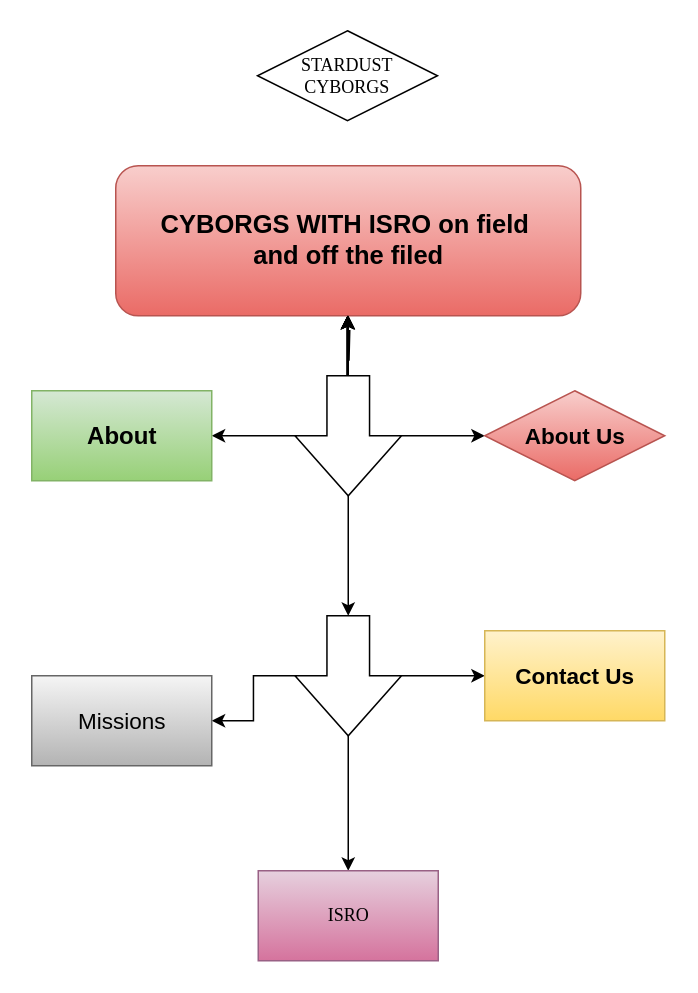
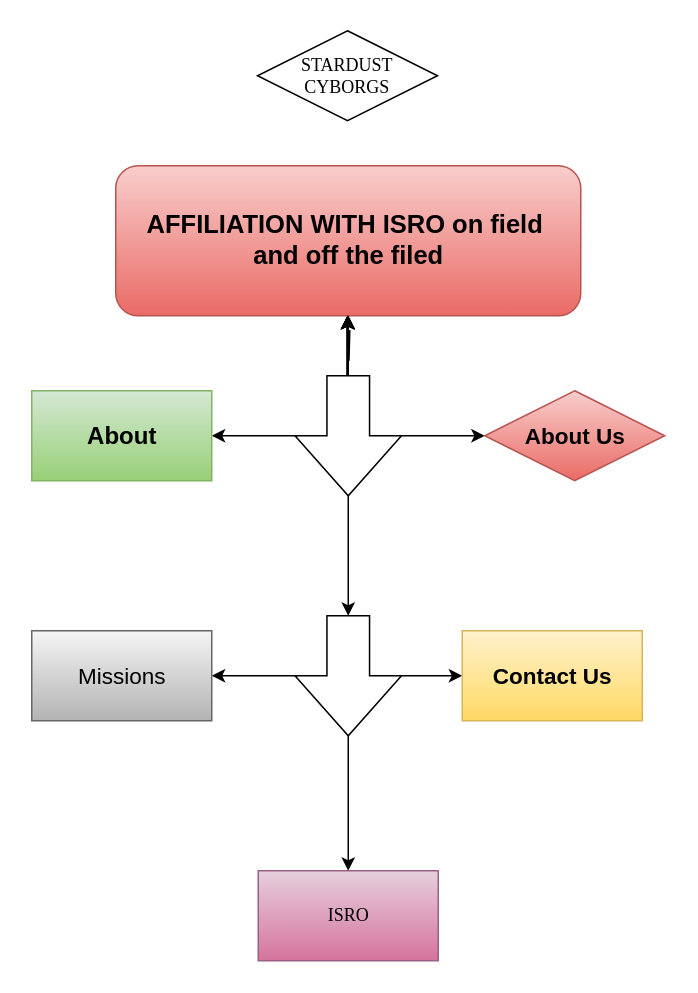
- <mxCell id="3" value="&lt;b&gt;&lt;font style=&quot;font-size: 17px;&quot;&gt;CYBORGS WITH ISRO on field&amp;nbsp;&lt;/font&gt;&lt;/b&gt;&lt;div&gt;&lt;b&gt;&lt;font style=&quot;font-size: 17px;&quot;&gt;and off the filed&lt;/font&gt;&lt;/b&gt;&lt;/div&gt;" style="whiteSpace=wrap;html=1;rounded=1;fillColor=#f8cecc;strokeColor=#b85450;gradientColor=#ea6b66;" vertex="1" parent="1"><mxGeometry x="76.5" y="110" width="310" height="100" as="geometry" /></mxCell>
+ <mxCell id="3" value="&lt;b&gt;&lt;font style=&quot;font-size: 17px;&quot;&gt;AFFILIATION WITH ISRO on field&amp;nbsp;&lt;/font&gt;&lt;/b&gt;&lt;div&gt;&lt;b&gt;&lt;font style=&quot;font-size: 17px;&quot;&gt;and off the filed&lt;/font&gt;&lt;/b&gt;&lt;/div&gt;" style="whiteSpace=wrap;html=1;rounded=1;fillColor=#f8cecc;strokeColor=#b85450;gradientColor=#ea6b66;" vertex="1" parent="1"><mxGeometry x="76.5" y="110" width="310" height="100" as="geometry" /></mxCell>
- <mxCell id="24" value="Contact Us" style="whiteSpace=wrap;html=1;shadow=0;dashed=0;fontStyle=1;fontSize=15;fillColor=#fff2cc;strokeColor=#d6b656;gradientColor=#ffd966;" vertex="1" parent="1"><mxGeometry x="322.5" y="420" width="120" height="60" as="geometry" /></mxCell>
+ <mxCell id="24" value="Contact Us" style="whiteSpace=wrap;html=1;shadow=0;dashed=0;fontStyle=1;fontSize=15;fillColor=#fff2cc;strokeColor=#d6b656;gradientColor=#ffd966;" vertex="1" parent="1"><mxGeometry x="307.5" y="420" width="120" height="60" as="geometry" /></mxCell>
- <mxCell id="23" value="Missions" style="whiteSpace=wrap;html=1;shadow=0;dashed=0;fontSize=15;fillColor=#f5f5f5;gradientColor=#b3b3b3;strokeColor=#666666;" vertex="1" parent="1"><mxGeometry x="20.5" y="450" width="120" height="60" as="geometry" /></mxCell>
+ <mxCell id="23" value="Missions" style="whiteSpace=wrap;html=1;shadow=0;dashed=0;fontSize=15;fillColor=#f5f5f5;gradientColor=#b3b3b3;strokeColor=#666666;" vertex="1" parent="1"><mxGeometry x="20.5" y="420" width="120" height="60" as="geometry" /></mxCell>
